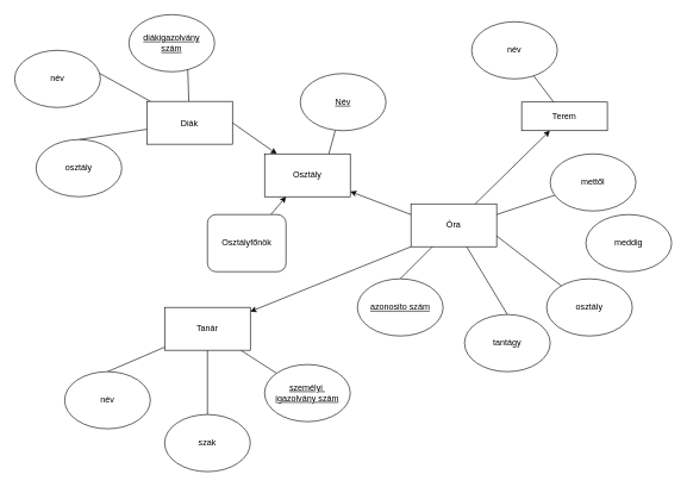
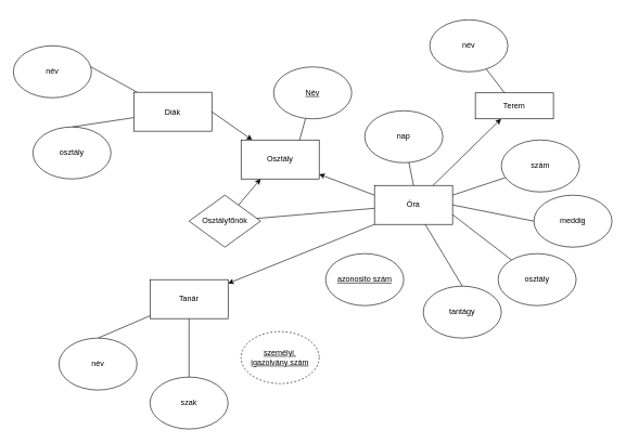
- <mxCell id="23" value="&lt;u&gt;diákigazolvány&lt;br&gt;szám&lt;/u&gt;" style="ellipse;whiteSpace=wrap;html=1;" vertex="1" parent="1"><mxGeometry x="180" y="20" width="120" height="80" as="geometry" /></mxCell>
- <mxCell id="14" style="rounded=0;orthogonalLoop=1;jettySize=auto;html=1;entryX=0.667;entryY=0.125;entryDx=0;entryDy=0;entryPerimeter=0;endArrow=none;endFill=0;" edge="1" parent="1" source="15" target="23"><mxGeometry relative="1" as="geometry" /></mxCell>
+ <mxCell id="40" value="nap" style="ellipse;whiteSpace=wrap;html=1;" vertex="1" parent="1"><mxGeometry x="560" y="170" width="120" height="80" as="geometry" /></mxCell>
- <mxCell id="16" value="mettől" style="ellipse;whiteSpace=wrap;html=1;" vertex="1" parent="1"><mxGeometry x="770" y="215" width="120" height="80" as="geometry" /></mxCell>
+ <mxCell id="16" value="szám" style="ellipse;whiteSpace=wrap;html=1;" vertex="1" parent="1"><mxGeometry x="770" y="215" width="120" height="80" as="geometry" /></mxCell>
+ <mxCell id="39" style="rounded=0;orthogonalLoop=1;jettySize=auto;html=1;entryX=0.5;entryY=0;entryDx=0;entryDy=0;endArrow=none;endFill=0;" edge="1" parent="1" source="40" target="11"><mxGeometry relative="1" as="geometry" /></mxCell>
+ <mxCell id="8" style="edgeStyle=none;rounded=0;orthogonalLoop=1;jettySize=auto;html=1;entryX=0;entryY=0.5;entryDx=0;entryDy=0;startArrow=none;startFill=0;endArrow=none;endFill=0;exitX=1;exitY=0.5;exitDx=0;exitDy=0;" edge="1" parent="1" source="11" target="17"><mxGeometry relative="1" as="geometry"><mxPoint x="680" y="150" as="sourcePoint" /></mxGeometry></mxCell>
- <mxCell id="38" value="Osztályfőnök" style="whiteSpace=wrap;html=1;rounded=1;" vertex="1" parent="1"><mxGeometry x="290" y="300" width="110" height="80" as="geometry" /></mxCell>
+ <mxCell id="38" value="Osztályfőnök" style="rhombus;whiteSpace=wrap;html=1;" vertex="1" parent="1"><mxGeometry x="290" y="300" width="110" height="80" as="geometry" /></mxCell>
- <mxCell id="10" style="edgeStyle=none;rounded=0;orthogonalLoop=1;jettySize=auto;html=1;entryX=0.5;entryY=0;entryDx=0;entryDy=0;endArrow=none;endFill=0;" edge="1" parent="1" source="11" target="29"><mxGeometry relative="1" as="geometry" /></mxCell>
+ <mxCell id="10" style="edgeStyle=none;rounded=0;orthogonalLoop=1;jettySize=auto;html=1;endArrow=none;endFill=0;" edge="1" parent="1" source="11" target="38"><mxGeometry relative="1" as="geometry" /></mxCell>
- <mxCell id="4" style="edgeStyle=none;rounded=0;orthogonalLoop=1;jettySize=auto;html=1;endArrow=none;endFill=0;" edge="1" parent="1" source="6" target="20"><mxGeometry relative="1" as="geometry" /></mxCell>
- <mxCell id="20" value="&lt;u&gt;személyi&amp;nbsp;&lt;br&gt;igazolvány szám&lt;/u&gt;" style="ellipse;whiteSpace=wrap;html=1;" vertex="1" parent="1"><mxGeometry x="370" y="510" width="120" height="80" as="geometry" /></mxCell>
+ <mxCell id="20" value="&lt;u&gt;személyi&amp;nbsp;&lt;br&gt;igazolvány szám&lt;/u&gt;" style="ellipse;whiteSpace=wrap;html=1;dashed=1;" vertex="1" parent="1"><mxGeometry x="370" y="510" width="120" height="80" as="geometry" /></mxCell>
